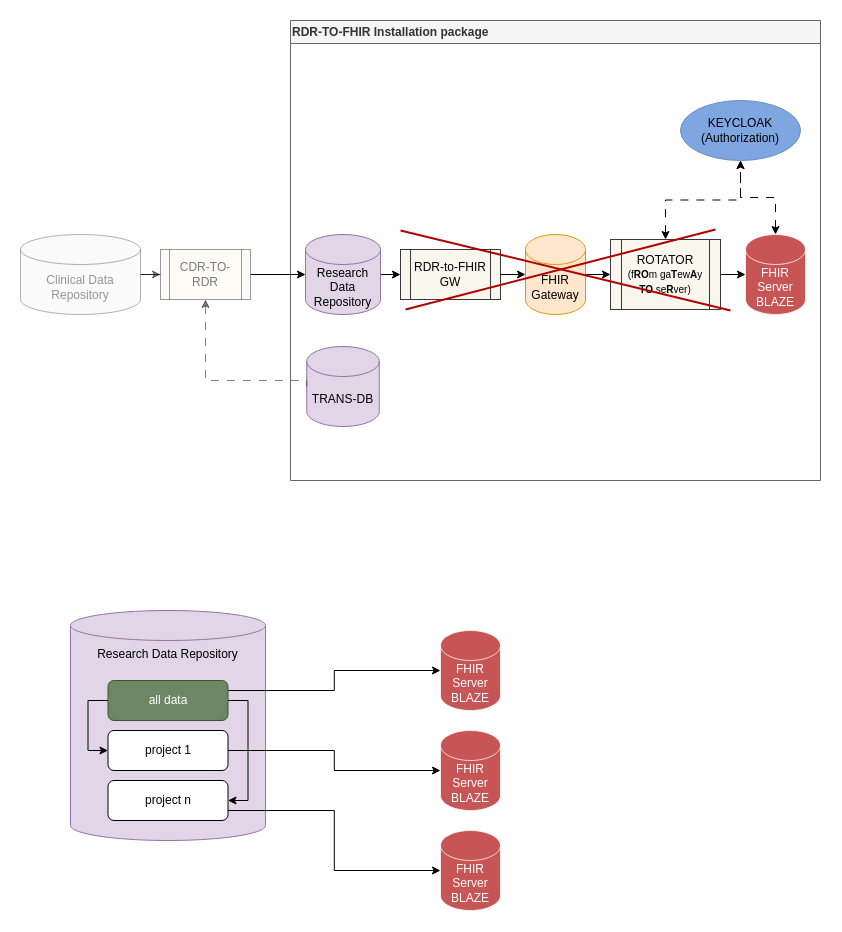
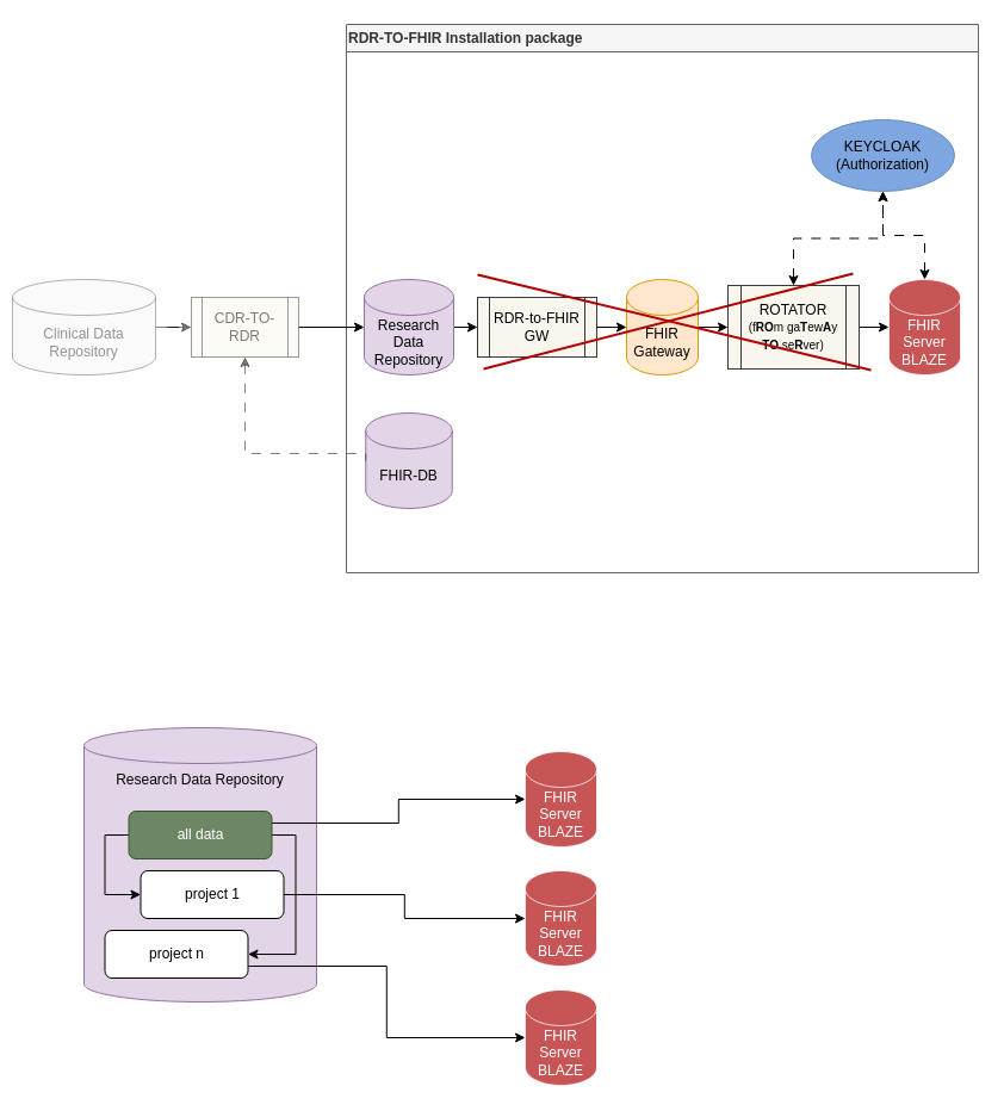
- <mxCell id="19" value="Clinical Data Repository" style="shape=cylinder3;whiteSpace=wrap;html=1;boundedLbl=1;backgroundOutline=1;size=15;fillColor=#f5f5f5;strokeColor=#666666;opacity=50;textOpacity=50;fontColor=#333333;" vertex="1" parent="1"><mxGeometry x="20" y="234" width="120" height="80" as="geometry" /></mxCell>
+ <mxCell id="19" value="Clinical Data Repository" style="shape=cylinder3;whiteSpace=wrap;html=1;boundedLbl=1;backgroundOutline=1;size=15;fillColor=#f5f5f5;strokeColor=#666666;opacity=50;textOpacity=50;fontColor=#333333;" vertex="1" parent="1"><mxGeometry x="10" y="234" width="120" height="80" as="geometry" /></mxCell>
- <mxCell id="14" value="TRANS-DB" style="shape=cylinder3;whiteSpace=wrap;html=1;boundedLbl=1;backgroundOutline=1;size=15;fillColor=#e1d5e7;strokeColor=#9673a6;" vertex="1" parent="2"><mxGeometry x="16.25" y="326" width="72.5" height="80" as="geometry" /></mxCell>
+ <mxCell id="14" value="FHIR-DB" style="shape=cylinder3;whiteSpace=wrap;html=1;boundedLbl=1;backgroundOutline=1;size=15;fillColor=#e1d5e7;strokeColor=#9673a6;" vertex="1" parent="2"><mxGeometry x="16.25" y="326" width="72.5" height="80" as="geometry" /></mxCell>
- <mxCell id="29" value="project 1" style="rounded=1;whiteSpace=wrap;html=1;" vertex="1" parent="1"><mxGeometry x="107.5" y="730" width="120" height="40" as="geometry" /></mxCell>
+ <mxCell id="29" value="project 1" style="rounded=1;whiteSpace=wrap;html=1;" vertex="1" parent="1"><mxGeometry x="117.5" y="730" width="120" height="40" as="geometry" /></mxCell>
- <mxCell id="31" value="project n" style="rounded=1;whiteSpace=wrap;html=1;" vertex="1" parent="1"><mxGeometry x="107.5" y="780" width="120" height="40" as="geometry" /></mxCell>
+ <mxCell id="31" value="project n" style="rounded=1;whiteSpace=wrap;html=1;" vertex="1" parent="1"><mxGeometry x="87.5" y="780" width="120" height="40" as="geometry" /></mxCell>
